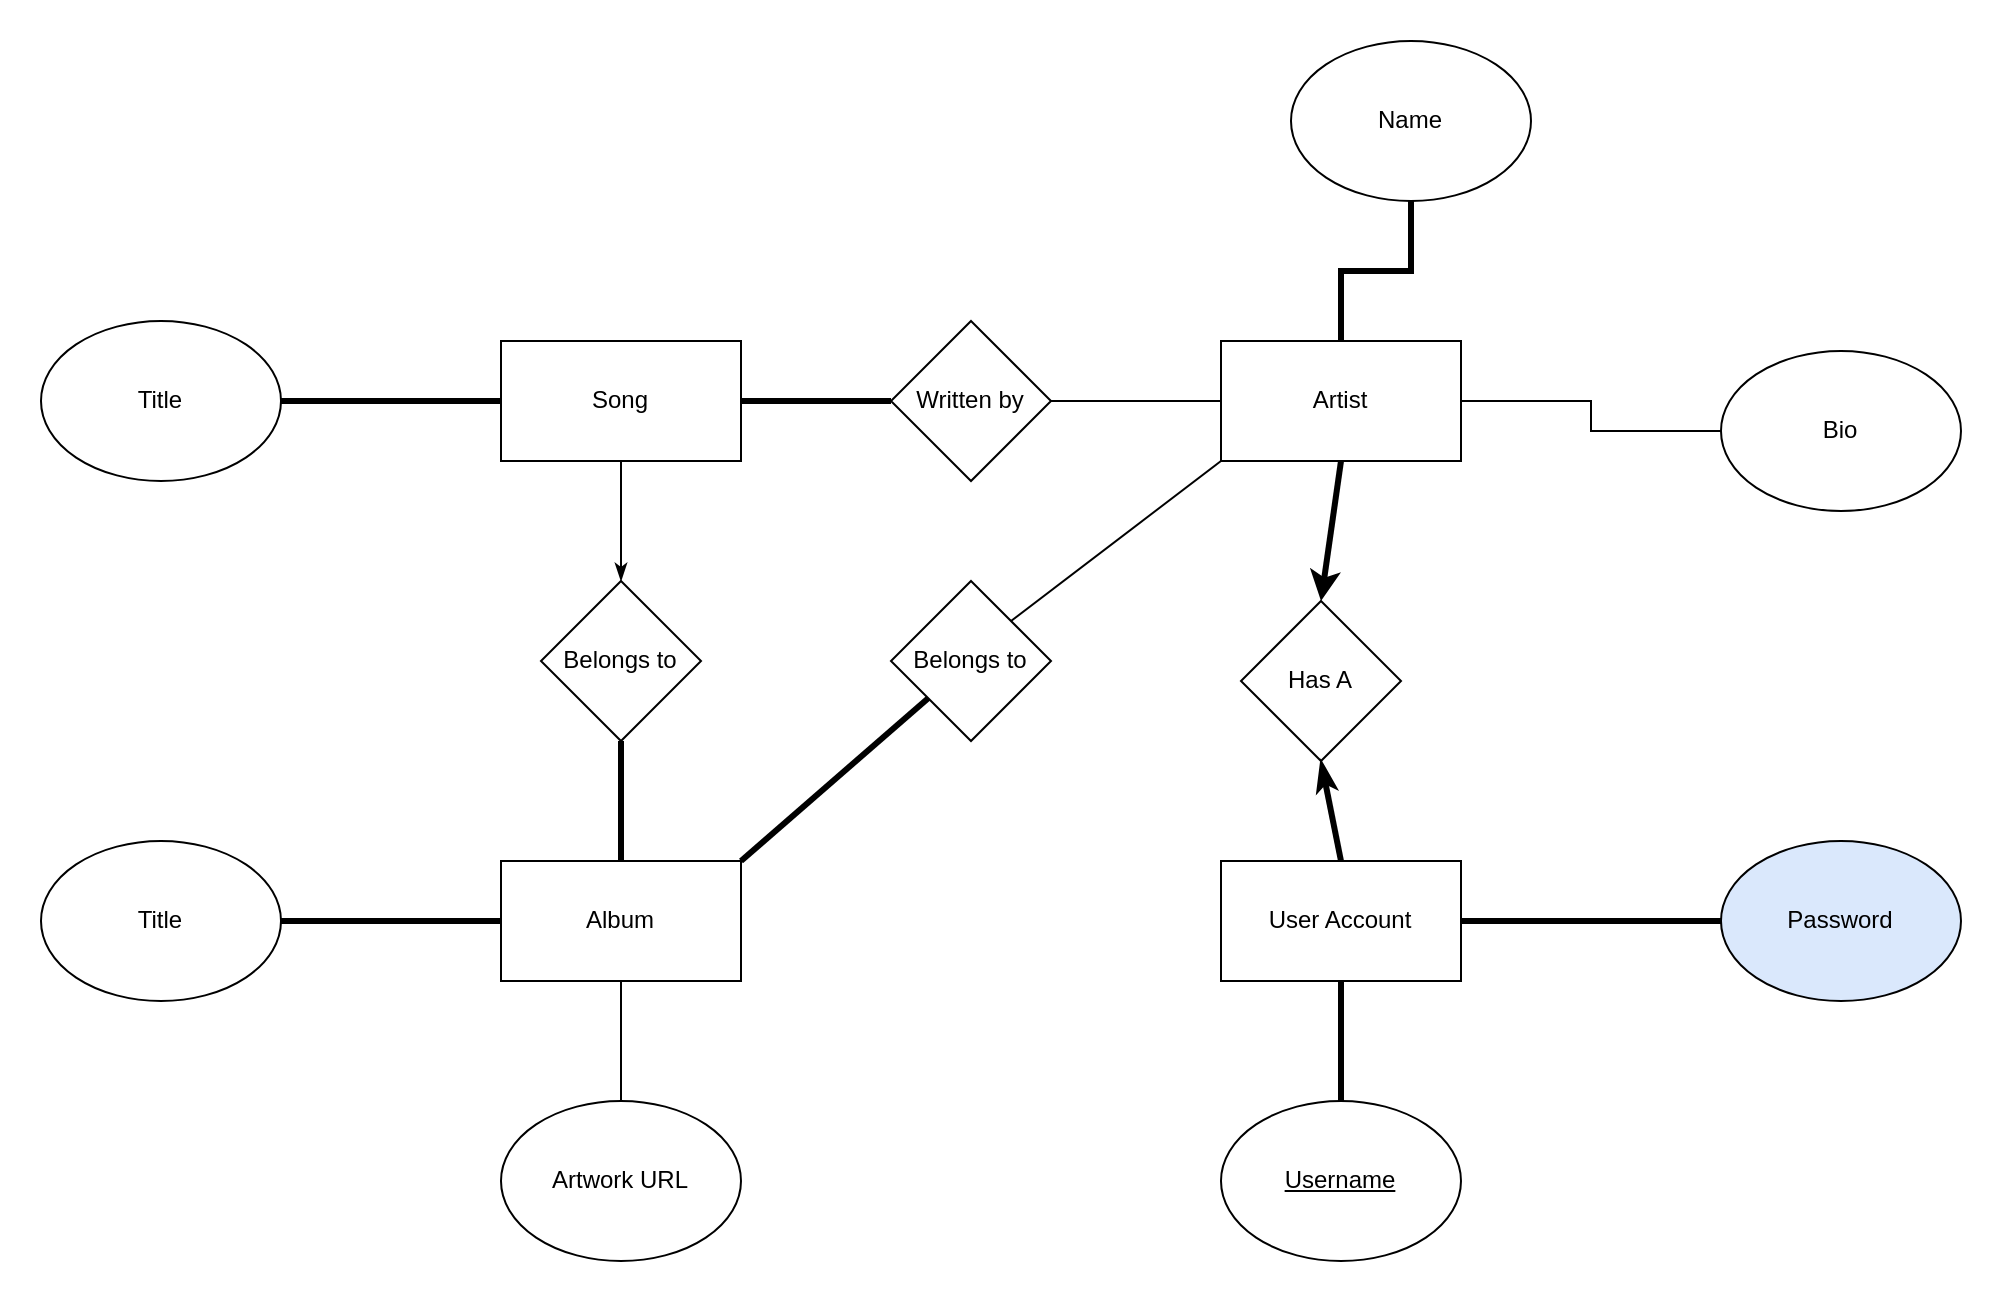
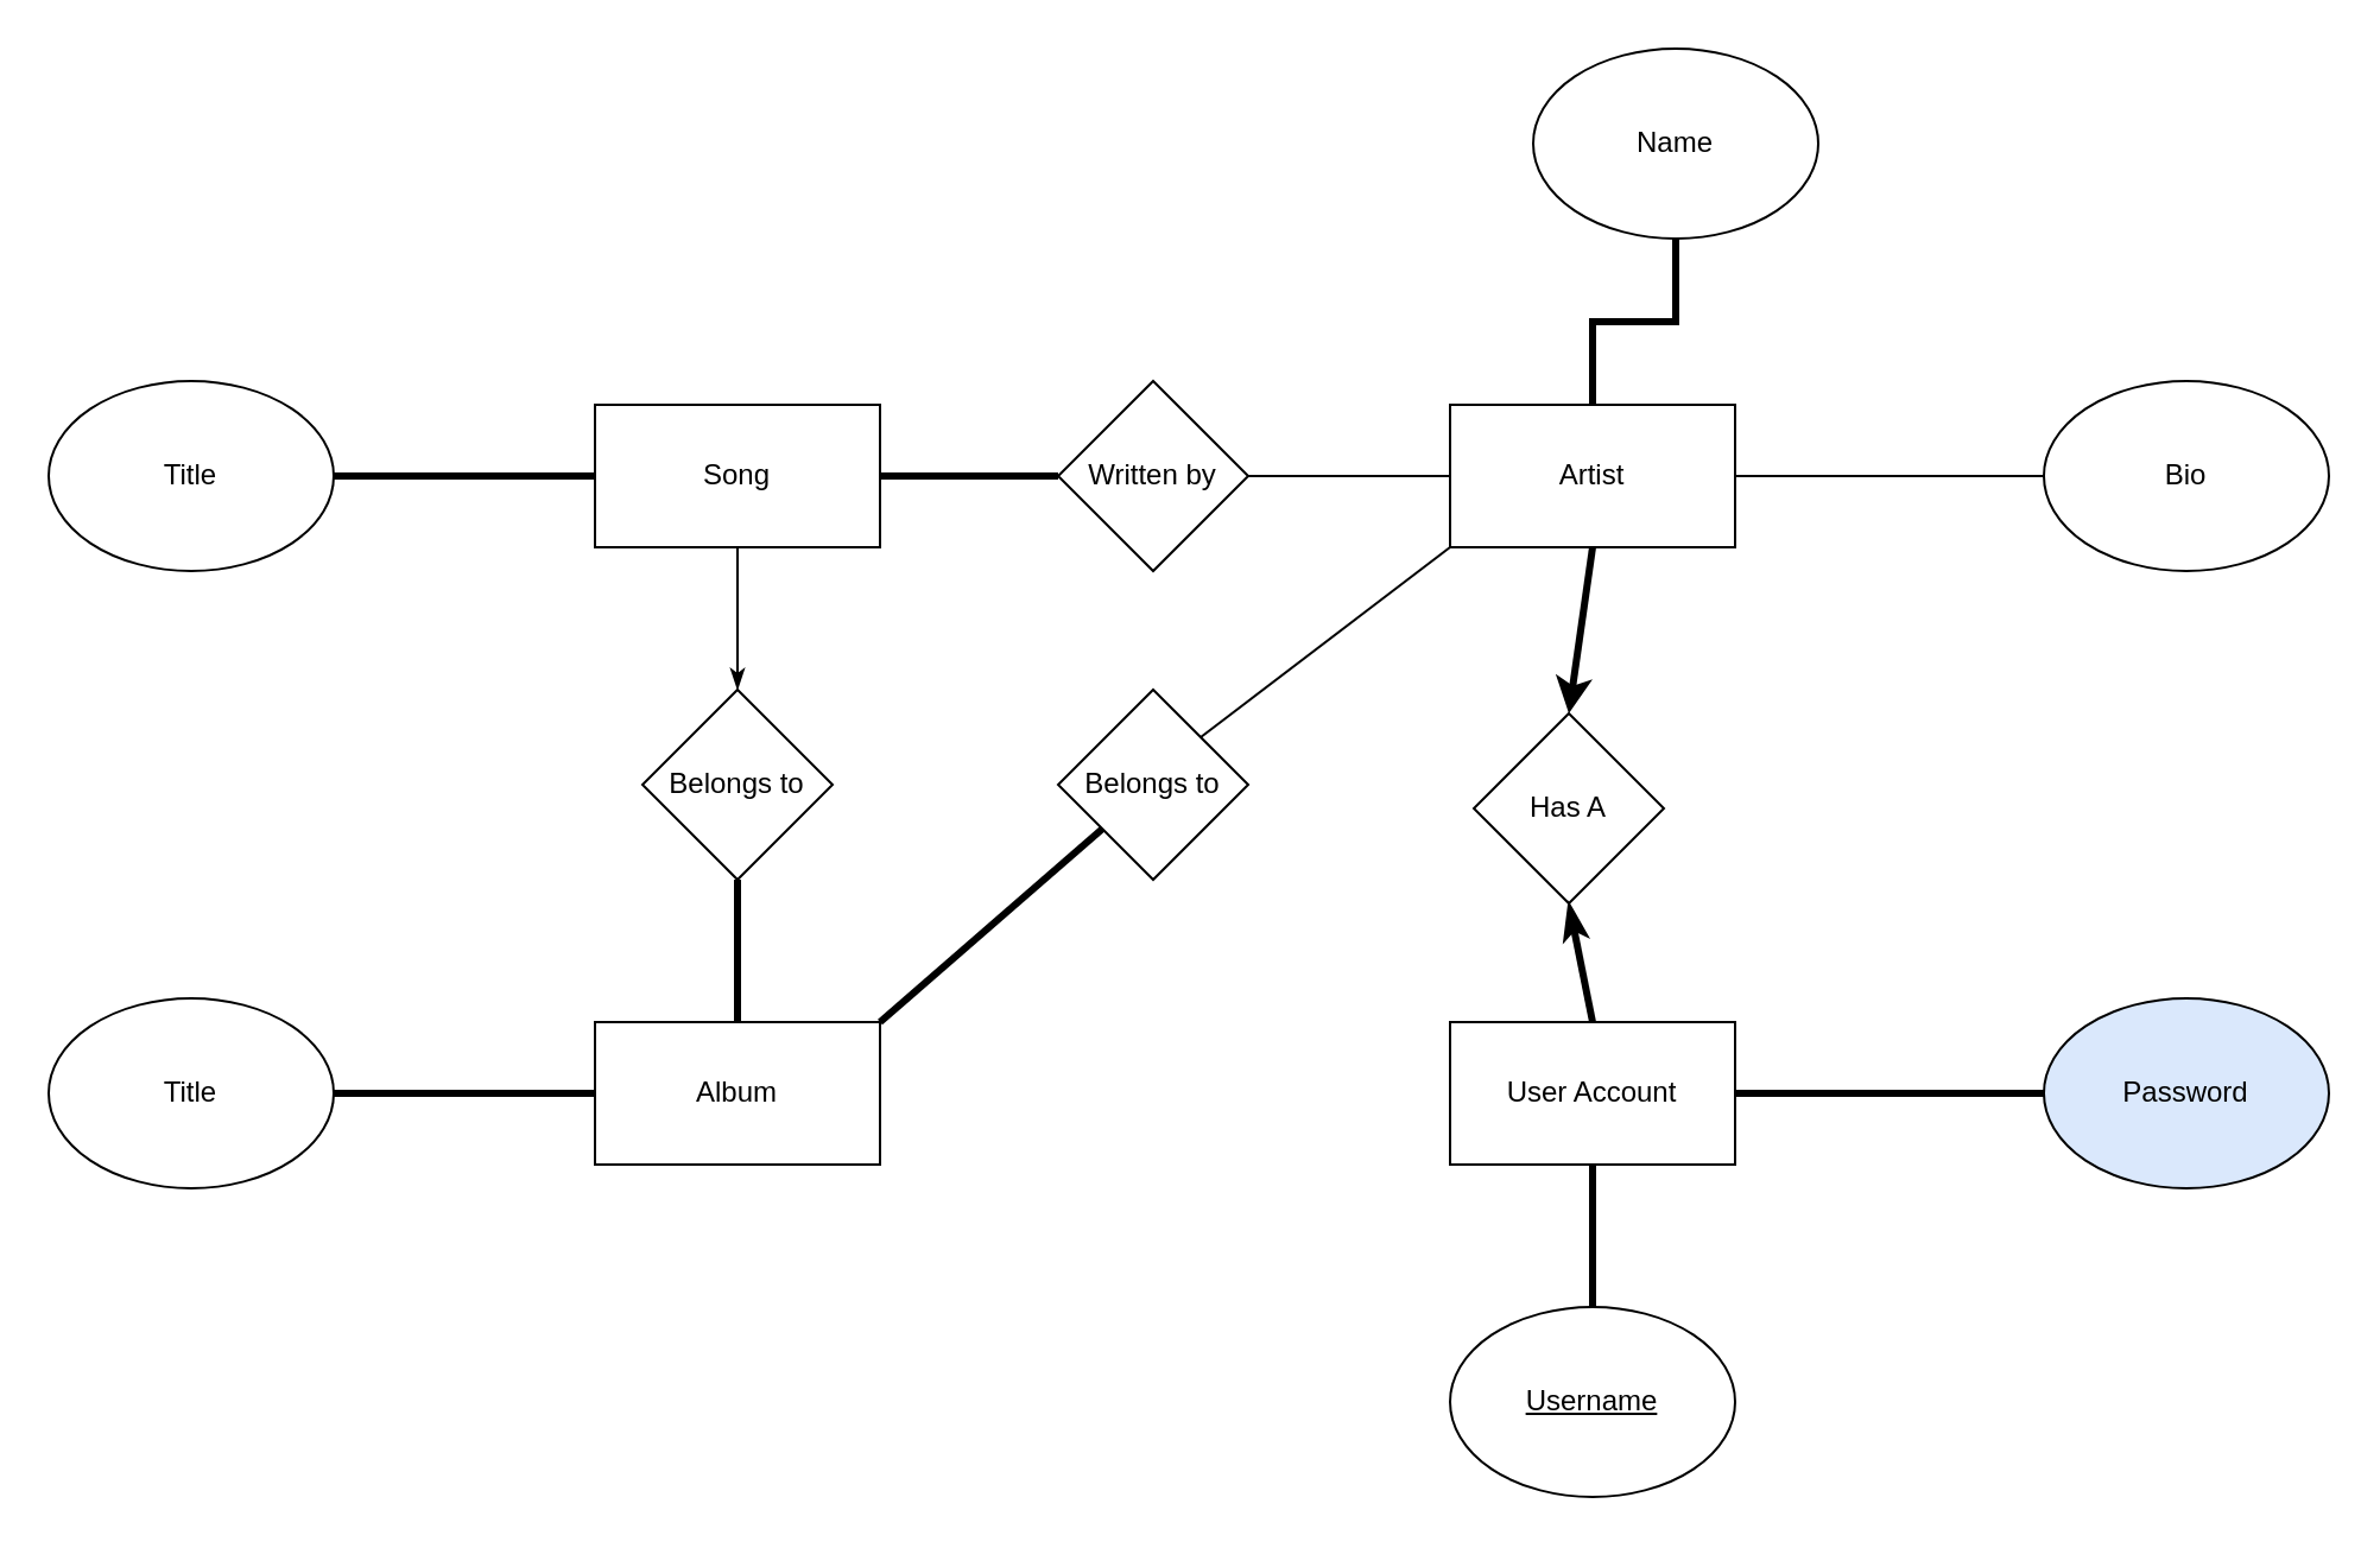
- <mxCell id="29" value="Bio" style="ellipse;whiteSpace=wrap;html=1;" vertex="1" parent="1"><mxGeometry x="860" y="175" width="120" height="80" as="geometry" /></mxCell>
+ <mxCell id="29" value="Bio" style="ellipse;whiteSpace=wrap;html=1;" vertex="1" parent="1"><mxGeometry x="860" y="160" width="120" height="80" as="geometry" /></mxCell>
- <mxCell id="9" style="edgeStyle=orthogonalEdgeStyle;rounded=0;orthogonalLoop=1;jettySize=auto;html=1;exitX=0.5;exitY=1;exitDx=0;exitDy=0;entryX=0.5;entryY=0;entryDx=0;entryDy=0;endArrow=none;endFill=0;" edge="1" parent="1" source="12" target="14"><mxGeometry relative="1" as="geometry" /></mxCell>
- <mxCell id="14" value="Artwork URL" style="ellipse;whiteSpace=wrap;html=1;" vertex="1" parent="1"><mxGeometry x="250" y="550" width="120" height="80" as="geometry" /></mxCell>
